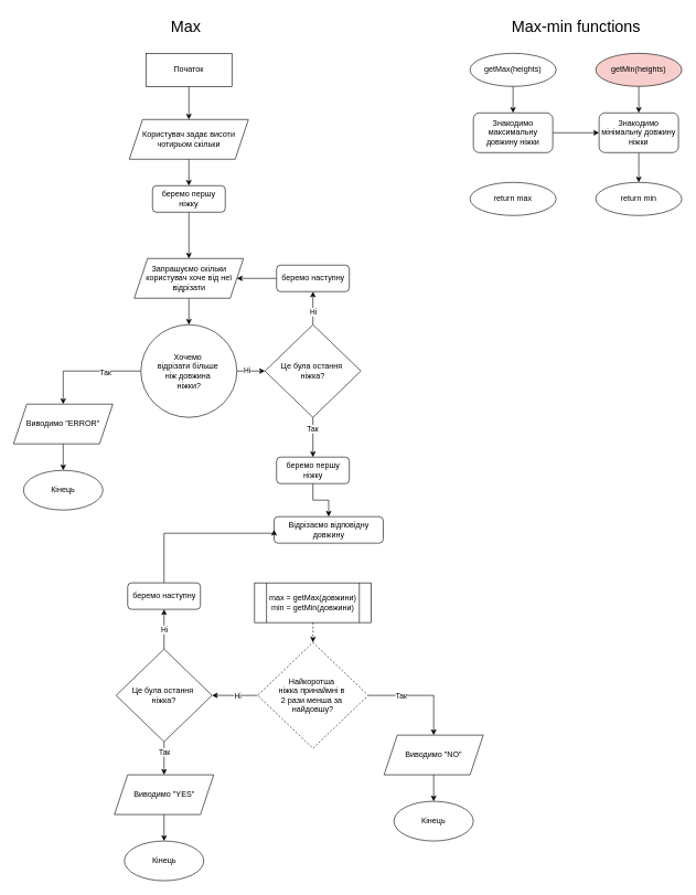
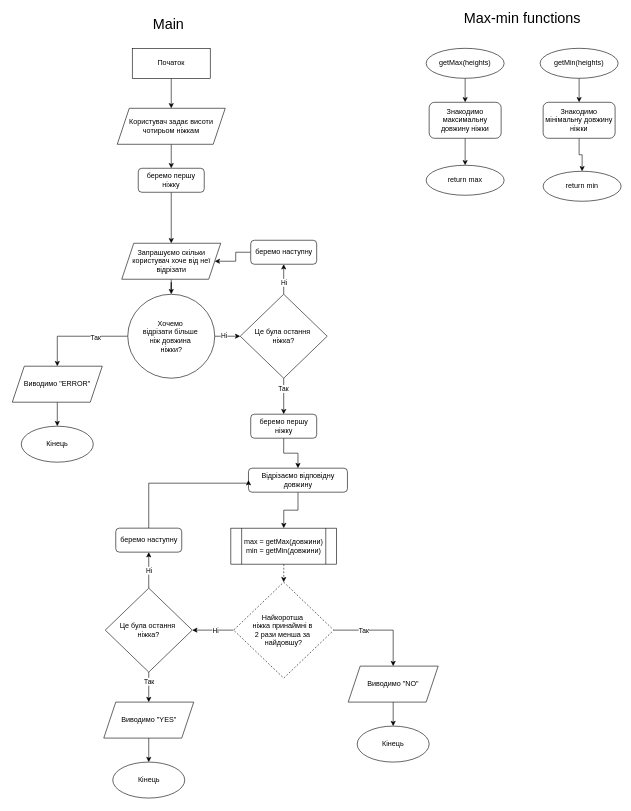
- <mxCell id="4" value="&lt;font style=&quot;font-size: 24px;&quot;&gt;Max&lt;/font&gt;" style="text;html=1;align=center;verticalAlign=middle;resizable=0;points=[];autosize=1;strokeColor=none;fillColor=none;" parent="1" vertex="1"><mxGeometry x="240" y="20" width="80" height="40" as="geometry" /></mxCell>
+ <mxCell id="4" value="&lt;font style=&quot;font-size: 24px;&quot;&gt;Main&lt;/font&gt;" style="text;html=1;align=center;verticalAlign=middle;resizable=0;points=[];autosize=1;strokeColor=none;fillColor=none;" parent="1" vertex="1"><mxGeometry x="240" y="20" width="80" height="40" as="geometry" /></mxCell>
- <mxCell id="5" value="&lt;font style=&quot;font-size: 24px;&quot;&gt;Max-min functions&lt;/font&gt;" style="text;html=1;align=center;verticalAlign=middle;resizable=0;points=[];autosize=1;strokeColor=none;fillColor=none;" parent="1" vertex="1"><mxGeometry x="760" y="20" width="220" height="40" as="geometry" /></mxCell>
+ <mxCell id="5" value="&lt;font style=&quot;font-size: 24px;&quot;&gt;Max-min functions&lt;/font&gt;" style="text;html=1;align=center;verticalAlign=middle;resizable=0;points=[];autosize=1;strokeColor=none;fillColor=none;" parent="1" vertex="1"><mxGeometry x="760" y="10" width="220" height="40" as="geometry" /></mxCell>
- <mxCell id="57" value="getMin(heights)" style="ellipse;whiteSpace=wrap;html=1;fillColor=#f8cecc;" vertex="1" parent="1"><mxGeometry x="900" y="80" width="130" height="50" as="geometry" /></mxCell>
+ <mxCell id="57" value="getMin(heights)" style="ellipse;whiteSpace=wrap;html=1;" vertex="1" parent="1"><mxGeometry x="900" y="80" width="130" height="50" as="geometry" /></mxCell>
- <mxCell id="53" style="edgeStyle=orthogonalEdgeStyle;rounded=0;orthogonalLoop=1;jettySize=auto;html=1;" edge="1" parent="1" source="54" target="59"><mxGeometry relative="1" as="geometry" /></mxCell>
+ <mxCell id="53" style="edgeStyle=orthogonalEdgeStyle;rounded=0;orthogonalLoop=1;jettySize=auto;html=1;" edge="1" parent="1" source="54" target="55"><mxGeometry relative="1" as="geometry" /></mxCell>
- <mxCell id="7" value="Користувач задає висоти чотирьом скільки" style="shape=parallelogram;perimeter=parallelogramPerimeter;whiteSpace=wrap;html=1;fixedSize=1;" vertex="1" parent="1"><mxGeometry x="195" y="180" width="180" height="60" as="geometry" /></mxCell>
+ <mxCell id="7" value="Користувач задає висоти чотирьом ніжкам" style="shape=parallelogram;perimeter=parallelogramPerimeter;whiteSpace=wrap;html=1;fixedSize=1;" vertex="1" parent="1"><mxGeometry x="195" y="180" width="180" height="60" as="geometry" /></mxCell>
- <mxCell id="60" value="return min" style="ellipse;whiteSpace=wrap;html=1;" vertex="1" parent="1"><mxGeometry x="900" y="275" width="130" height="50" as="geometry" /></mxCell>
+ <mxCell id="60" value="return min" style="ellipse;whiteSpace=wrap;html=1;" vertex="1" parent="1"><mxGeometry x="905" y="285" width="130" height="50" as="geometry" /></mxCell>
- <mxCell id="11" value="Запрашуємо скільки користувач хоче від неї відрізати" style="shape=parallelogram;perimeter=parallelogramPerimeter;whiteSpace=wrap;html=1;fixedSize=1;" vertex="1" parent="1"><mxGeometry x="202.5" y="390" width="165" height="60" as="geometry" /></mxCell>
+ <mxCell id="11" value="Запрашуємо скільки користувач хоче від неї відрізати" style="shape=parallelogram;perimeter=parallelogramPerimeter;whiteSpace=wrap;html=1;fixedSize=1;" vertex="1" parent="1"><mxGeometry x="202.5" y="405" width="165" height="60" as="geometry" /></mxCell>
+ <mxCell id="29" value="" style="edgeStyle=orthogonalEdgeStyle;rounded=0;orthogonalLoop=1;jettySize=auto;html=1;" edge="1" parent="1" source="30" target="32"><mxGeometry relative="1" as="geometry" /></mxCell>
